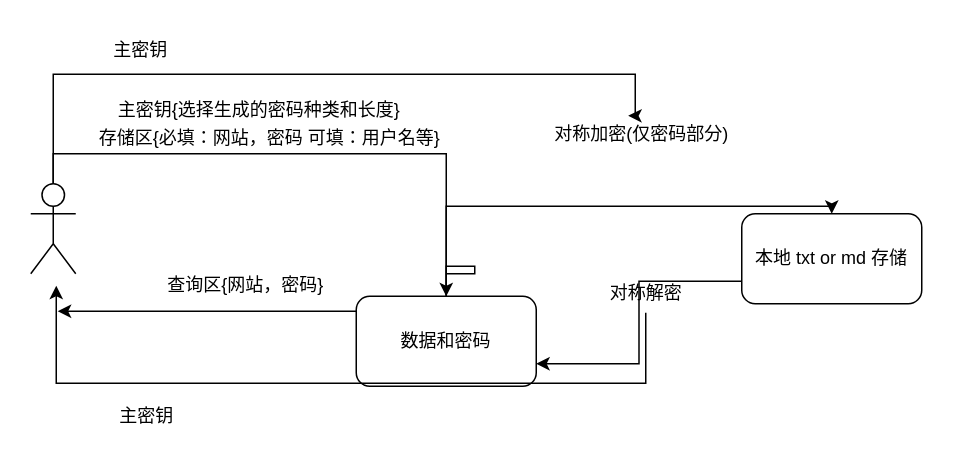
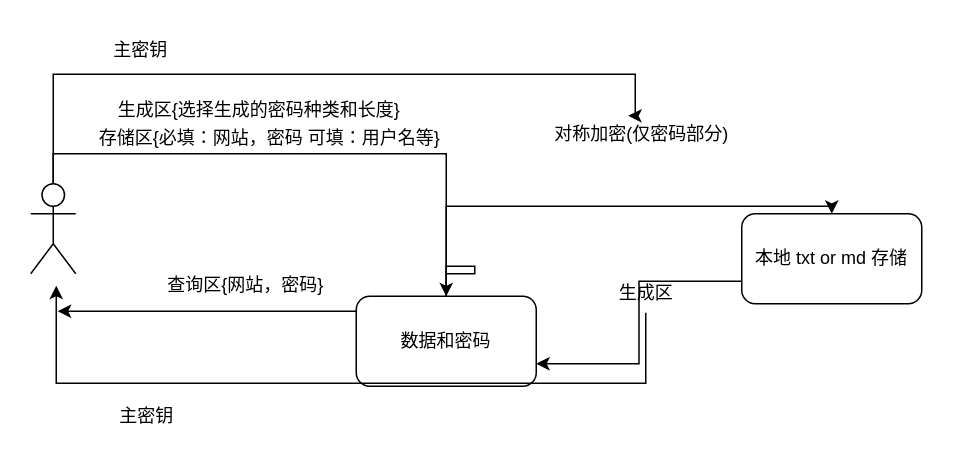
- <mxCell id="13" value="主密钥{选择生成的密码种类和长度}" style="text;html=1;align=center;verticalAlign=middle;resizable=0;points=[];autosize=1;strokeColor=none;fillColor=none;" parent="1" vertex="1"><mxGeometry x="69" y="60" width="206" height="26" as="geometry" /></mxCell>
+ <mxCell id="13" value="生成区{选择生成的密码种类和长度}" style="text;html=1;align=center;verticalAlign=middle;resizable=0;points=[];autosize=1;strokeColor=none;fillColor=none;" parent="1" vertex="1"><mxGeometry x="69" y="60" width="206" height="26" as="geometry" /></mxCell>
- <mxCell id="15" value="对称解密" style="text;html=1;align=center;verticalAlign=middle;resizable=0;points=[];autosize=1;strokeColor=none;fillColor=none;" parent="1" vertex="1"><mxGeometry x="397" y="182" width="66" height="26" as="geometry" /></mxCell>
+ <mxCell id="15" value="生成区" style="text;html=1;align=center;verticalAlign=middle;resizable=0;points=[];autosize=1;strokeColor=none;fillColor=none;" parent="1" vertex="1"><mxGeometry x="397" y="182" width="66" height="26" as="geometry" /></mxCell>
